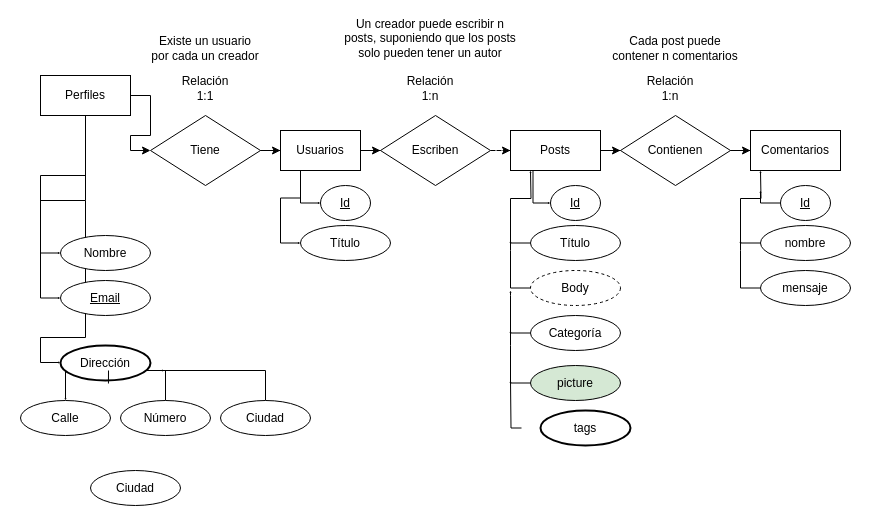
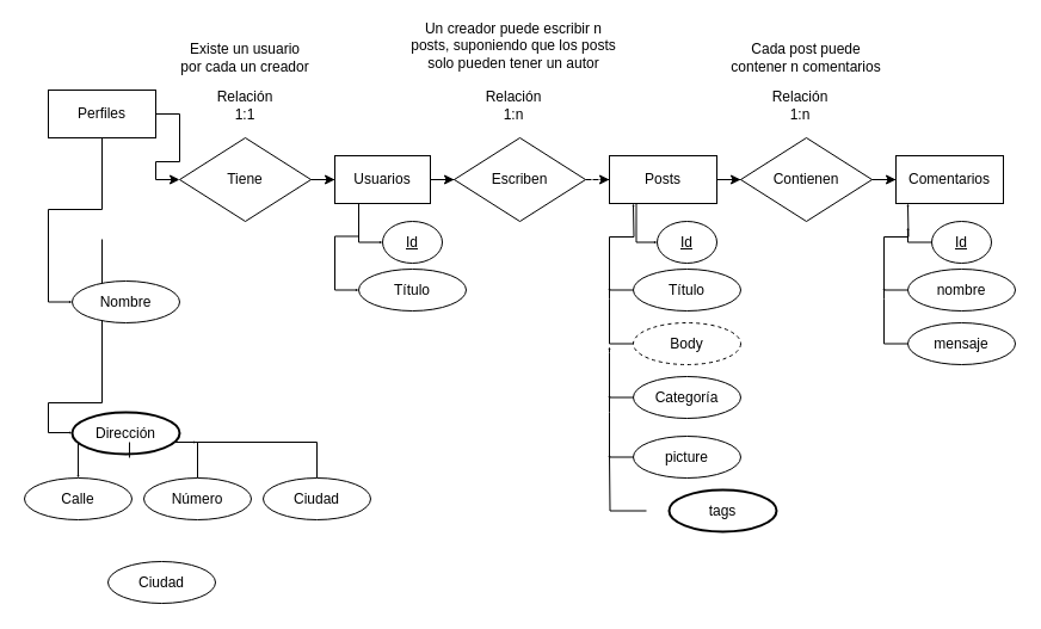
- <mxCell id="4" style="edgeStyle=orthogonalEdgeStyle;rounded=0;orthogonalLoop=1;jettySize=auto;html=1;entryX=0;entryY=0.5;entryDx=0;entryDy=0;endSize=0;targetPerimeterSpacing=6;" parent="1" source="6" target="28" edge="1"><mxGeometry relative="1" as="geometry"><Array as="points"><mxPoint x="85" y="200" /><mxPoint x="40" y="200" /><mxPoint x="40" y="298" /></Array></mxGeometry></mxCell>
- <mxCell id="28" value="&lt;u&gt;Email&lt;/u&gt;" style="ellipse;whiteSpace=wrap;html=1;" parent="1" vertex="1"><mxGeometry x="60" y="280" width="90" height="35" as="geometry" /></mxCell>
- <mxCell id="47" value="picture" style="ellipse;whiteSpace=wrap;html=1;fillColor=#d5e8d4;" parent="1" vertex="1"><mxGeometry x="530" y="365" width="90" height="35" as="geometry" /></mxCell>
+ <mxCell id="47" value="picture" style="ellipse;whiteSpace=wrap;html=1;" parent="1" vertex="1"><mxGeometry x="530" y="365" width="90" height="35" as="geometry" /></mxCell>
- <mxCell id="49" value="tags" style="ellipse;whiteSpace=wrap;html=1;gradientColor=none;perimeterSpacing=19;strokeWidth=2;" parent="1" vertex="1"><mxGeometry x="540" y="410" width="90" height="35" as="geometry" /></mxCell>
+ <mxCell id="49" value="tags" style="ellipse;whiteSpace=wrap;html=1;gradientColor=none;perimeterSpacing=19;strokeWidth=2;" parent="1" vertex="1"><mxGeometry x="560" y="410" width="90" height="35" as="geometry" /></mxCell>
